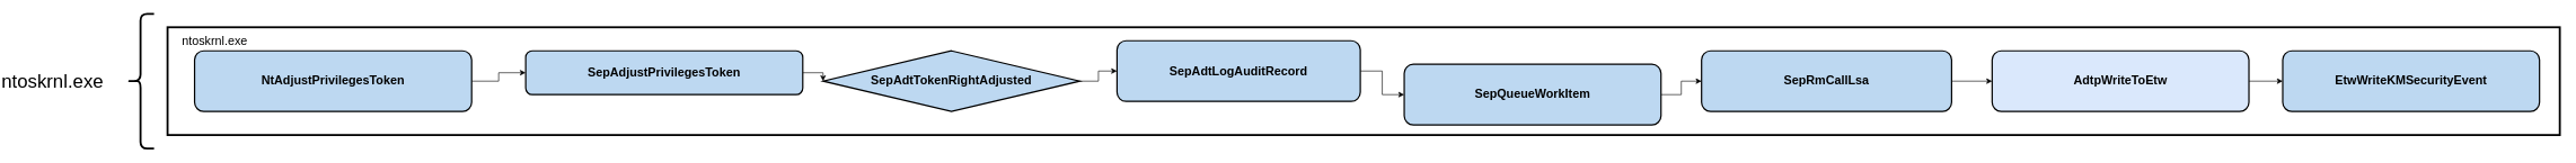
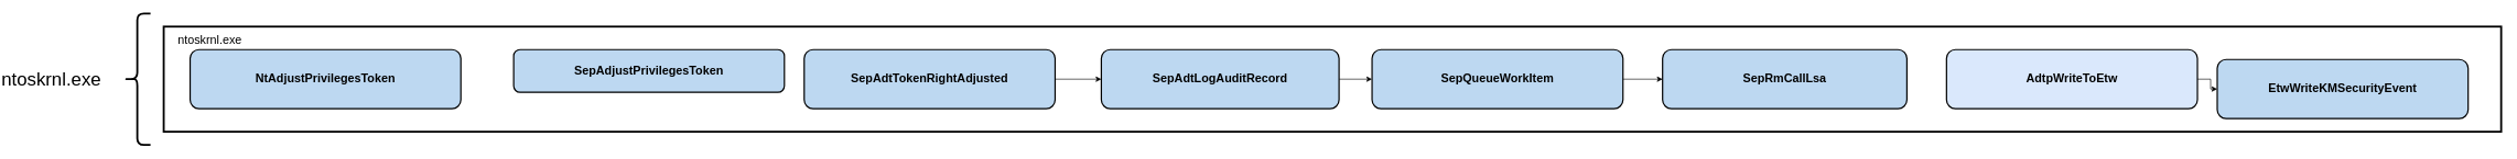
- <mxCell id="14" value="&lt;b&gt;SepAdtLogAuditRecord&lt;/b&gt;" style="rounded=1;whiteSpace=wrap;html=1;fontSize=18;strokeWidth=2;fillColor=#BDD8F1;" vertex="1" parent="1"><mxGeometry x="1625" y="60" width="360" height="90" as="geometry" /></mxCell>
+ <mxCell id="14" value="&lt;b&gt;SepAdtLogAuditRecord&lt;/b&gt;" style="rounded=1;whiteSpace=wrap;html=1;fontSize=18;strokeWidth=2;fillColor=#BDD8F1;" vertex="1" parent="1"><mxGeometry x="1640" y="75" width="360" height="90" as="geometry" /></mxCell>
- <mxCell id="19" style="edgeStyle=orthogonalEdgeStyle;rounded=0;orthogonalLoop=1;jettySize=auto;html=1;" edge="1" parent="1" source="20" target="12"><mxGeometry relative="1" as="geometry" /></mxCell>
- <mxCell id="11" style="edgeStyle=orthogonalEdgeStyle;rounded=0;orthogonalLoop=1;jettySize=auto;html=1;exitX=1;exitY=0.5;exitDx=0;exitDy=0;entryX=0;entryY=0.5;entryDx=0;entryDy=0;" edge="1" parent="1" source="12" target="10"><mxGeometry relative="1" as="geometry" /></mxCell>
- <mxCell id="10" value="&lt;b&gt;SepAdtTokenRightAdjusted&lt;/b&gt;" style="rhombus;whiteSpace=wrap;html=1;fontSize=18;strokeWidth=2;fillColor=#BDD8F1;" vertex="1" parent="1"><mxGeometry x="1190" y="75" width="380" height="90" as="geometry" /></mxCell>
+ <mxCell id="10" value="&lt;b&gt;SepAdtTokenRightAdjusted&lt;/b&gt;" style="rounded=1;whiteSpace=wrap;html=1;fontSize=18;strokeWidth=2;fillColor=#BDD8F1;" vertex="1" parent="1"><mxGeometry x="1190" y="75" width="380" height="90" as="geometry" /></mxCell>
- <mxCell id="5" style="edgeStyle=orthogonalEdgeStyle;rounded=0;orthogonalLoop=1;jettySize=auto;html=1;entryX=0;entryY=0.5;entryDx=0;entryDy=0;" edge="1" parent="1" source="6" target="16"><mxGeometry relative="1" as="geometry" /></mxCell>
- <mxCell id="17" value="&lt;b&gt;EtwWriteKMSecurityEvent&lt;/b&gt;" style="rounded=1;whiteSpace=wrap;html=1;fontSize=18;strokeWidth=2;fillColor=#BDD8F1;" vertex="1" parent="1"><mxGeometry x="3350" y="75" width="380" height="90" as="geometry" /></mxCell>
+ <mxCell id="17" value="&lt;b&gt;EtwWriteKMSecurityEvent&lt;/b&gt;" style="rounded=1;whiteSpace=wrap;html=1;fontSize=18;strokeWidth=2;fillColor=#BDD8F1;" vertex="1" parent="1"><mxGeometry x="3330" y="90" width="380" height="90" as="geometry" /></mxCell>
- <mxCell id="8" value="&lt;b&gt;SepQueueWorkItem&lt;/b&gt;" style="rounded=1;whiteSpace=wrap;html=1;fontSize=18;strokeWidth=2;fillColor=#BDD8F1;" vertex="1" parent="1"><mxGeometry x="2050" y="95" width="380" height="90" as="geometry" /></mxCell>
+ <mxCell id="8" value="&lt;b&gt;SepQueueWorkItem&lt;/b&gt;" style="rounded=1;whiteSpace=wrap;html=1;fontSize=18;strokeWidth=2;fillColor=#BDD8F1;" vertex="1" parent="1"><mxGeometry x="2050" y="75" width="380" height="90" as="geometry" /></mxCell>
